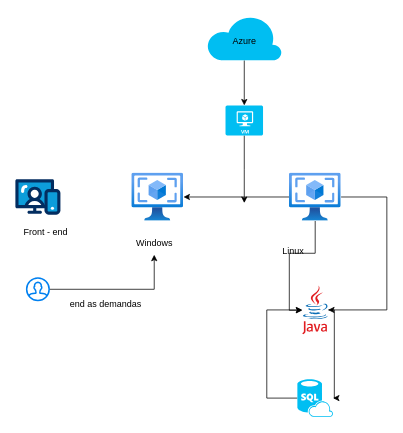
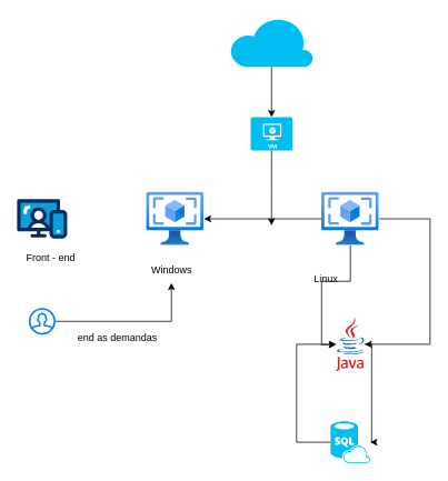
- <mxCell id="17" value="Azure" style="text;html=1;align=center;verticalAlign=middle;resizable=0;points=[];autosize=1;strokeColor=none;fillColor=none;" vertex="1" parent="1"><mxGeometry x="300" y="40" width="50" height="30" as="geometry" /></mxCell>
